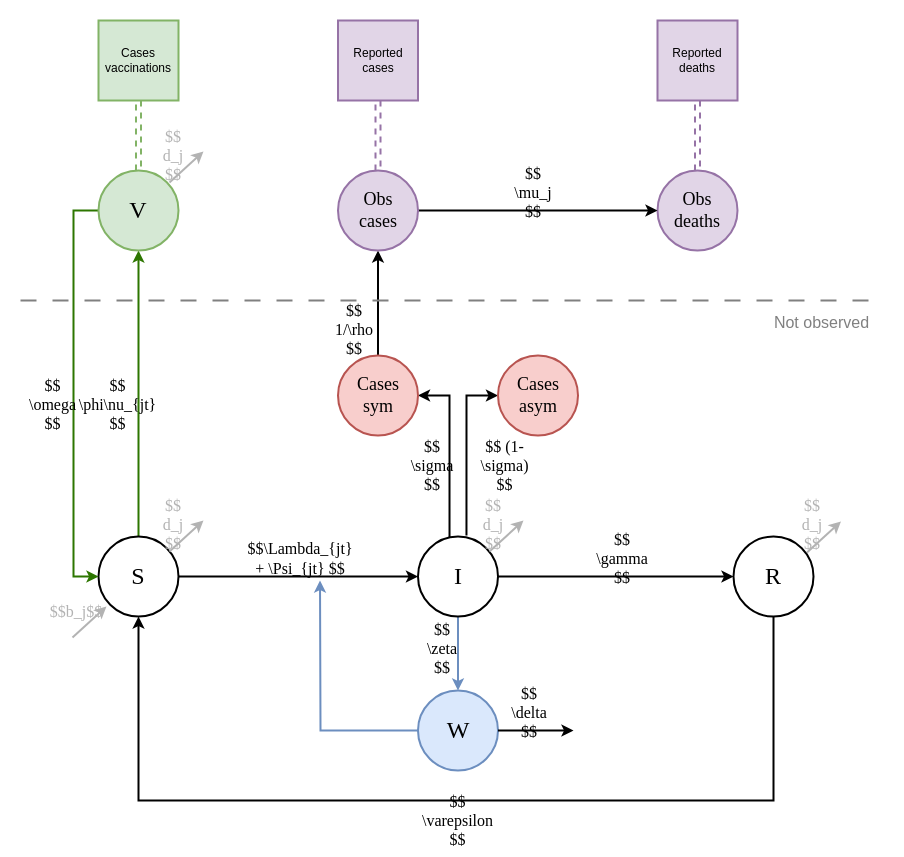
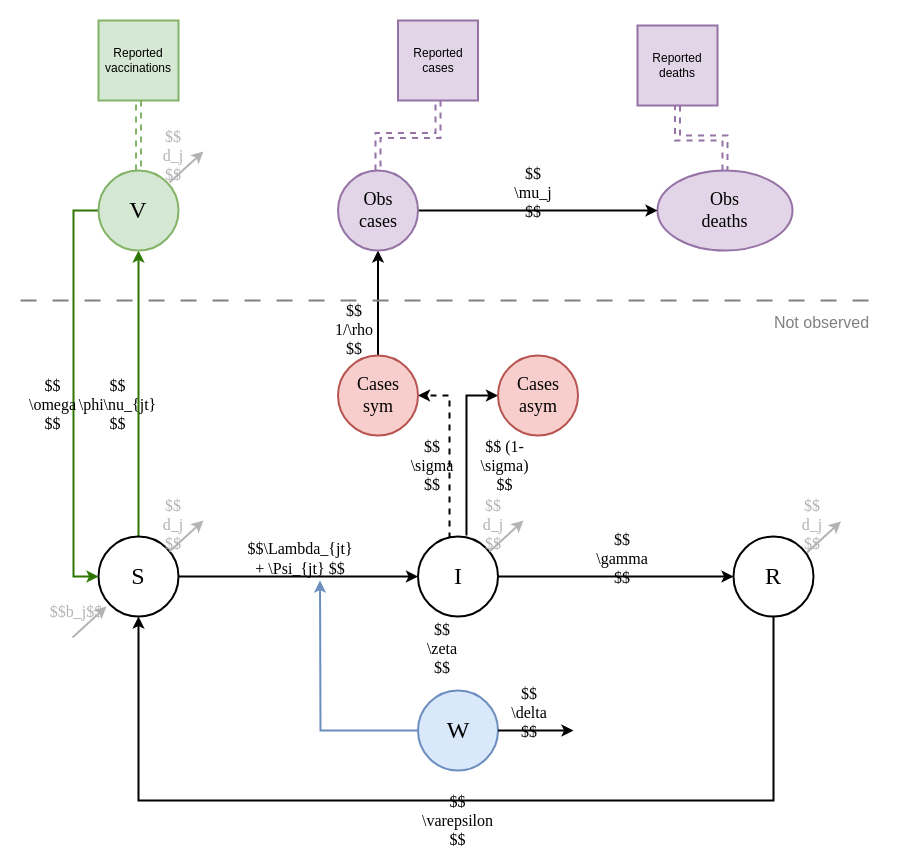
- <mxCell id="41" value="Cases vaccinations" style="whiteSpace=wrap;html=1;aspect=fixed;fillColor=#d5e8d4;strokeColor=#82b366;strokeWidth=2;fontColor=#000000;" parent="1" vertex="1"><mxGeometry x="98" y="20" width="80" height="80" as="geometry" /></mxCell>
+ <mxCell id="41" value="Reported vaccinations" style="whiteSpace=wrap;html=1;aspect=fixed;fillColor=#d5e8d4;strokeColor=#82b366;strokeWidth=2;fontColor=#000000;" parent="1" vertex="1"><mxGeometry x="98" y="20" width="80" height="80" as="geometry" /></mxCell>
- <mxCell id="29" value="Reported cases" style="whiteSpace=wrap;html=1;aspect=fixed;fillColor=#e1d5e7;strokeColor=#9673a6;strokeWidth=2;fontColor=#000000;" parent="1" vertex="1"><mxGeometry x="337.5" y="20" width="80" height="80" as="geometry" /></mxCell>
+ <mxCell id="29" value="Reported cases" style="whiteSpace=wrap;html=1;aspect=fixed;fillColor=#e1d5e7;strokeColor=#9673a6;strokeWidth=2;fontColor=#000000;" parent="1" vertex="1"><mxGeometry x="397.5" y="20" width="80" height="80" as="geometry" /></mxCell>
- <mxCell id="30" value="Reported deaths" style="whiteSpace=wrap;html=1;aspect=fixed;fillColor=#e1d5e7;strokeColor=#9673a6;strokeWidth=2;fontColor=#000000;" parent="1" vertex="1"><mxGeometry x="657" y="20" width="80" height="80" as="geometry" /></mxCell>
+ <mxCell id="30" value="Reported deaths" style="whiteSpace=wrap;html=1;aspect=fixed;fillColor=#e1d5e7;strokeColor=#9673a6;strokeWidth=2;fontColor=#000000;" parent="1" vertex="1"><mxGeometry x="637" y="25" width="80" height="80" as="geometry" /></mxCell>
- <mxCell id="18" value="Obs&lt;div style=&quot;font-size: 18px;&quot;&gt;deaths&lt;/div&gt;" style="ellipse;whiteSpace=wrap;html=1;aspect=fixed;fontSize=18;fontFamily=Verdana;fillColor=#e1d5e7;strokeColor=#9673a6;strokeWidth=2;fontColor=#000000;" parent="1" vertex="1"><mxGeometry x="657" y="170" width="80" height="80" as="geometry" /></mxCell>
+ <mxCell id="18" value="Obs&lt;div style=&quot;font-size: 18px;&quot;&gt;deaths&lt;/div&gt;" style="ellipse;whiteSpace=wrap;html=1;aspect=fixed;fontSize=18;fontFamily=Verdana;fillColor=#e1d5e7;strokeColor=#9673a6;strokeWidth=2;fontColor=#000000;" parent="1" vertex="1"><mxGeometry x="657" y="170" width="135" height="80" as="geometry" /></mxCell>
- <mxCell id="10" style="edgeStyle=orthogonalEdgeStyle;rounded=0;orthogonalLoop=1;jettySize=auto;html=1;exitX=0.394;exitY=0.025;exitDx=0;exitDy=0;entryX=1;entryY=0.5;entryDx=0;entryDy=0;exitPerimeter=0;strokeWidth=2;strokeColor=#000000;" parent="1" source="12" target="28" edge="1"><mxGeometry relative="1" as="geometry" /></mxCell>
+ <mxCell id="10" style="edgeStyle=orthogonalEdgeStyle;rounded=0;orthogonalLoop=1;jettySize=auto;html=1;exitX=0.394;exitY=0.025;exitDx=0;exitDy=0;entryX=1;entryY=0.5;entryDx=0;entryDy=0;exitPerimeter=0;strokeWidth=2;strokeColor=#000000;dashed=1;" parent="1" source="12" target="28" edge="1"><mxGeometry relative="1" as="geometry" /></mxCell>
- <mxCell id="9" style="edgeStyle=orthogonalEdgeStyle;rounded=0;orthogonalLoop=1;jettySize=auto;html=1;exitX=0.5;exitY=1;exitDx=0;exitDy=0;entryX=0.5;entryY=0;entryDx=0;entryDy=0;fillColor=#dae8fc;strokeColor=#6c8ebf;strokeWidth=2;" parent="1" source="12" target="16" edge="1"><mxGeometry relative="1" as="geometry" /></mxCell>
